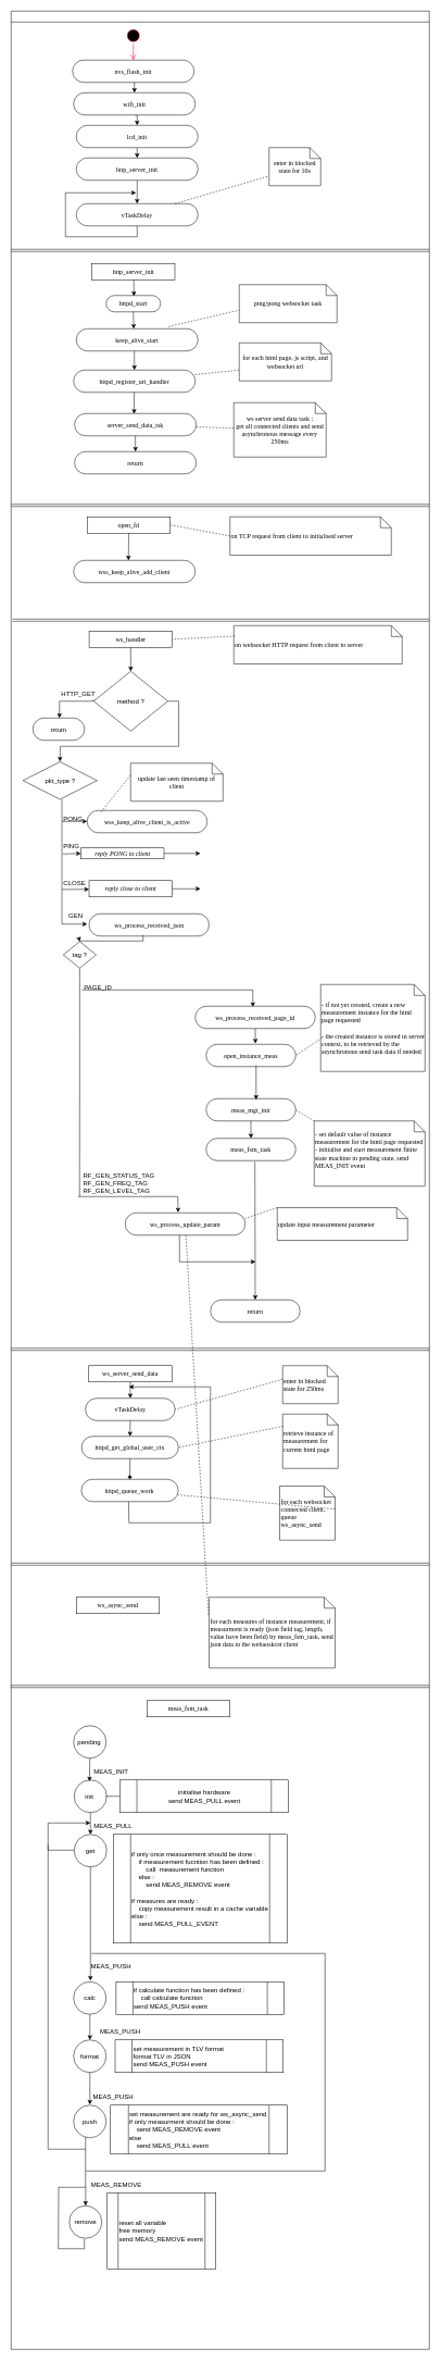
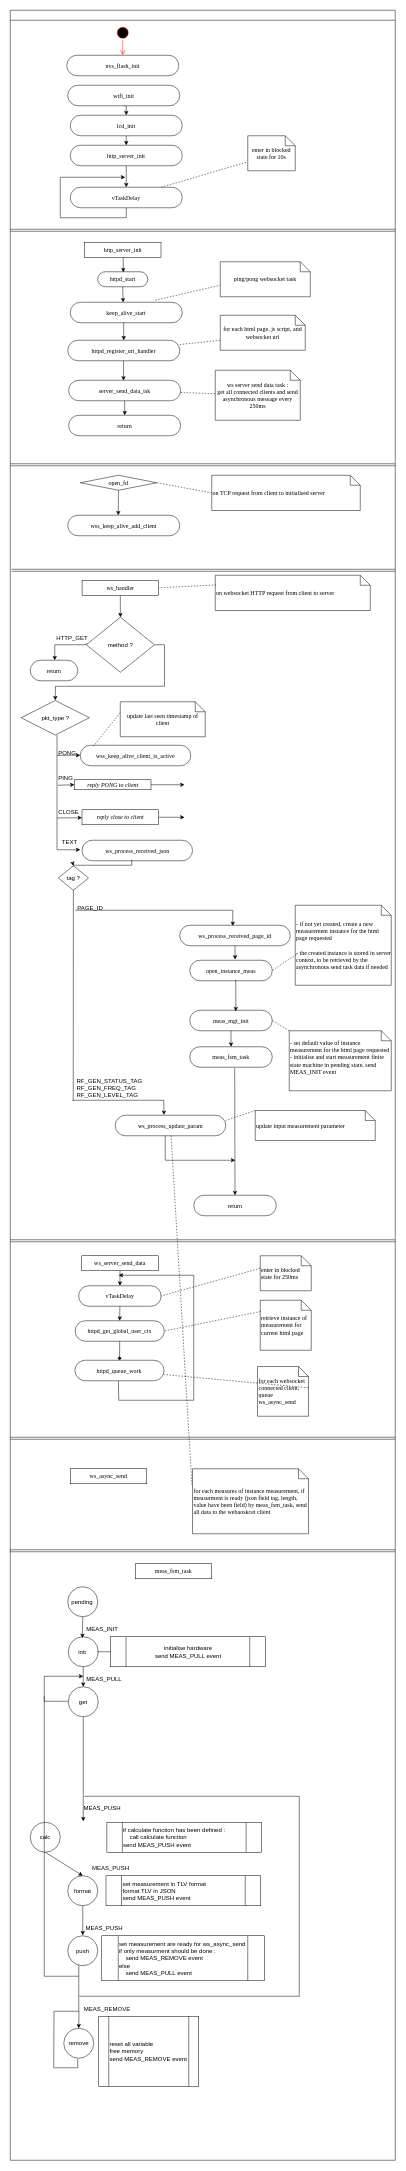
- <mxCell id="14" style="edgeStyle=orthogonalEdgeStyle;rounded=0;orthogonalLoop=1;jettySize=auto;html=1;exitX=0.5;exitY=1;exitDx=0;exitDy=0;entryX=0.5;entryY=0;entryDx=0;entryDy=0;" parent="2" source="15" target="17" edge="1"><mxGeometry relative="1" as="geometry" /></mxCell>
- <mxCell id="30" value="open_fd" style="rounded=0;whiteSpace=wrap;html=1;shadow=0;comic=0;labelBackgroundColor=none;strokeWidth=1;fontFamily=Verdana;fontSize=12;align=center;arcSize=50;" parent="2" vertex="1"><mxGeometry x="140" y="930" width="153" height="30" as="geometry" /></mxCell>
+ <mxCell id="30" value="open_fd" style="rhombus;whiteSpace=wrap;html=1;shadow=0;comic=0;labelBackgroundColor=none;strokeWidth=1;fontFamily=Verdana;fontSize=12;align=center;arcSize=50;" parent="2" vertex="1"><mxGeometry x="140" y="930" width="153" height="30" as="geometry" /></mxCell>
- <mxCell id="45" value="GEN" style="text;html=1;align=center;verticalAlign=middle;whiteSpace=wrap;rounded=0;" parent="2" vertex="1"><mxGeometry x="88.5" y="1649" width="60" height="30" as="geometry" /></mxCell>
+ <mxCell id="45" value="TEXT" style="text;html=1;align=center;verticalAlign=middle;whiteSpace=wrap;rounded=0;" parent="2" vertex="1"><mxGeometry x="88.5" y="1649" width="60" height="30" as="geometry" /></mxCell>
- <mxCell id="88" value="for each measures of instance measurement, if measurment is ready (json field tag, length, value have been field) by meas_fsm_task, send json data to the webaoskcet client" style="shape=note;whiteSpace=wrap;html=1;rounded=0;shadow=0;comic=0;labelBackgroundColor=none;strokeWidth=1;fontFamily=Verdana;fontSize=12;align=left;size=20;" parent="2" vertex="1"><mxGeometry x="364.5" y="2917" width="232" height="130" as="geometry" /></mxCell>
+ <mxCell id="88" value="for each measures of instance measurement, if measurment is ready (json field tag, length, value have been field) by meas_fsm_task, send all data to the webaoskcet client" style="shape=note;whiteSpace=wrap;html=1;rounded=0;shadow=0;comic=0;labelBackgroundColor=none;strokeWidth=1;fontFamily=Verdana;fontSize=12;align=left;size=20;" parent="2" vertex="1"><mxGeometry x="364.5" y="2917" width="232" height="130" as="geometry" /></mxCell>
- <mxCell id="101" value="&lt;div&gt;if only once measurement should be done :&amp;nbsp;&lt;/div&gt;&lt;div&gt;&amp;nbsp; &amp;nbsp; if measurement fucntion has been defined :&amp;nbsp;&lt;/div&gt;&lt;div&gt;&amp;nbsp; &amp;nbsp; &amp;nbsp; &amp;nbsp; call&amp;nbsp; measurement function&lt;/div&gt;&lt;div&gt;&amp;nbsp; &amp;nbsp; else :&lt;/div&gt;&lt;div&gt;&lt;span style=&quot;background-color: transparent; color: light-dark(rgb(0, 0, 0), rgb(255, 255, 255));&quot;&gt;&amp;nbsp; &amp;nbsp; &amp;nbsp; &amp;nbsp; send MEAS_REMOVE event&lt;/span&gt;&lt;/div&gt;&lt;div&gt;&lt;span style=&quot;background-color: transparent; color: light-dark(rgb(0, 0, 0), rgb(255, 255, 255));&quot;&gt;&lt;br&gt;&lt;/span&gt;&lt;/div&gt;&lt;div&gt;&lt;span style=&quot;background-color: transparent; color: light-dark(rgb(0, 0, 0), rgb(255, 255, 255));&quot;&gt;if measures are ready :&amp;nbsp;&lt;/span&gt;&lt;/div&gt;&lt;div&gt;&lt;span style=&quot;background-color: transparent; color: light-dark(rgb(0, 0, 0), rgb(255, 255, 255));&quot;&gt;&amp;nbsp; &amp;nbsp; copy measurement result in a cache variable&lt;/span&gt;&lt;/div&gt;&lt;div&gt;&lt;span style=&quot;background-color: transparent; color: light-dark(rgb(0, 0, 0), rgb(255, 255, 255));&quot;&gt;else :&amp;nbsp;&lt;/span&gt;&lt;/div&gt;&lt;div&gt;&lt;span style=&quot;background-color: transparent; color: light-dark(rgb(0, 0, 0), rgb(255, 255, 255));&quot;&gt;&amp;nbsp; &amp;nbsp; send MEAS_PULL_EVENT&lt;/span&gt;&lt;/div&gt;" style="shape=process;whiteSpace=wrap;html=1;backgroundOutline=1;align=left;" parent="2" vertex="1"><mxGeometry x="188" y="3353" width="320" height="200" as="geometry" /></mxCell>
- <mxCell id="104" value="calc" style="ellipse;whiteSpace=wrap;html=1;aspect=fixed;" parent="2" vertex="1"><mxGeometry x="115" y="3624" width="60" height="60" as="geometry" /></mxCell>
+ <mxCell id="104" value="calc" style="ellipse;whiteSpace=wrap;html=1;aspect=fixed;" parent="2" vertex="1"><mxGeometry x="40" y="3624" width="60" height="60" as="geometry" /></mxCell>
